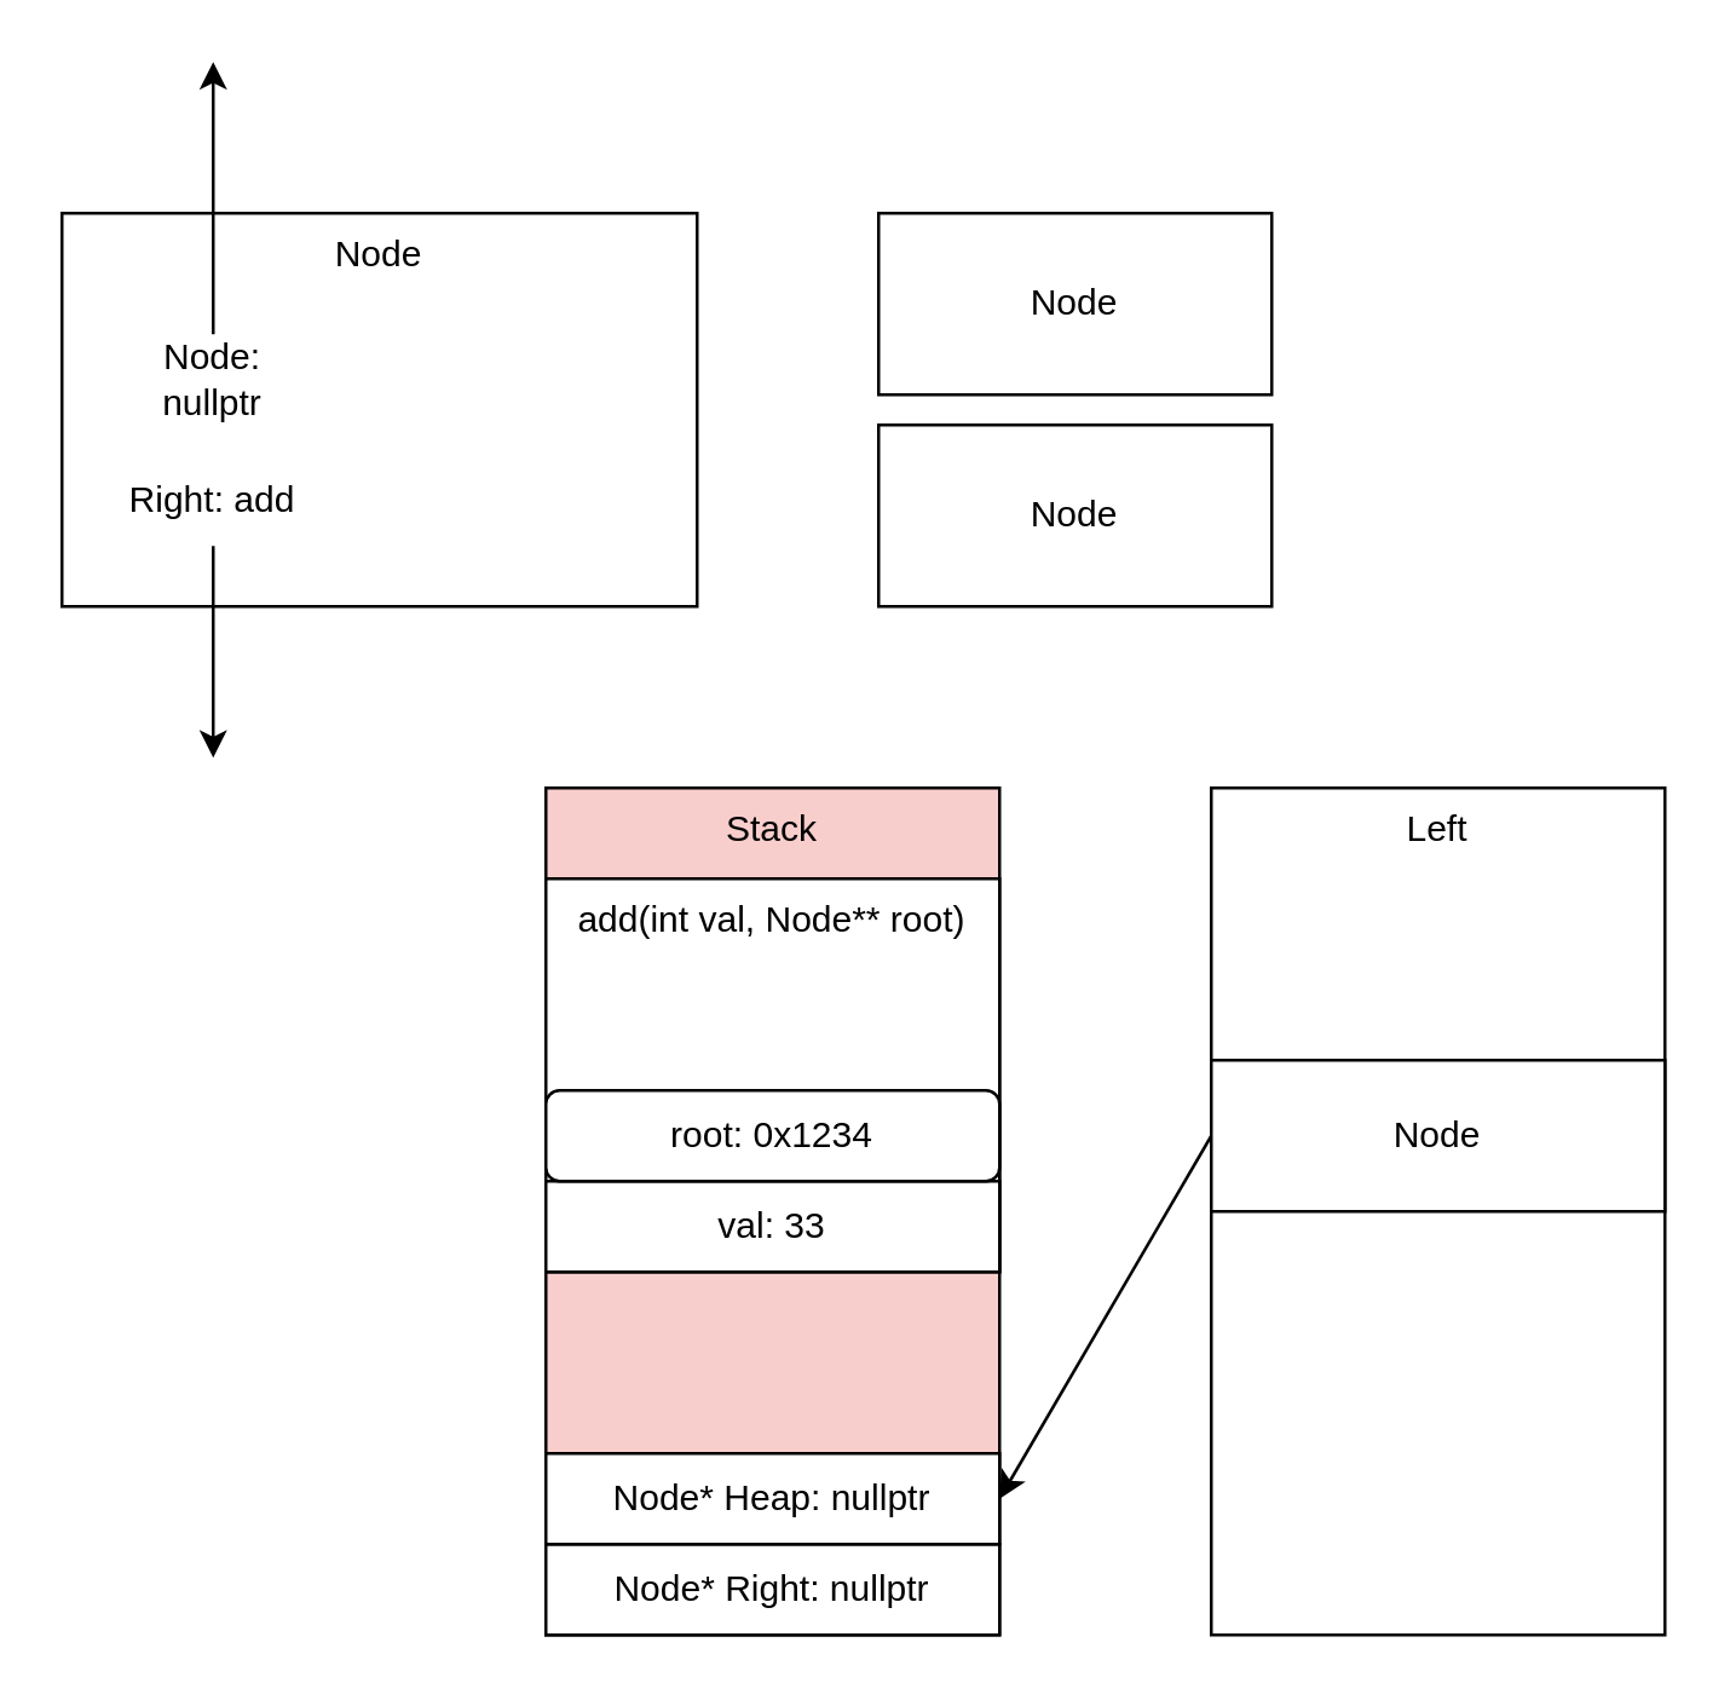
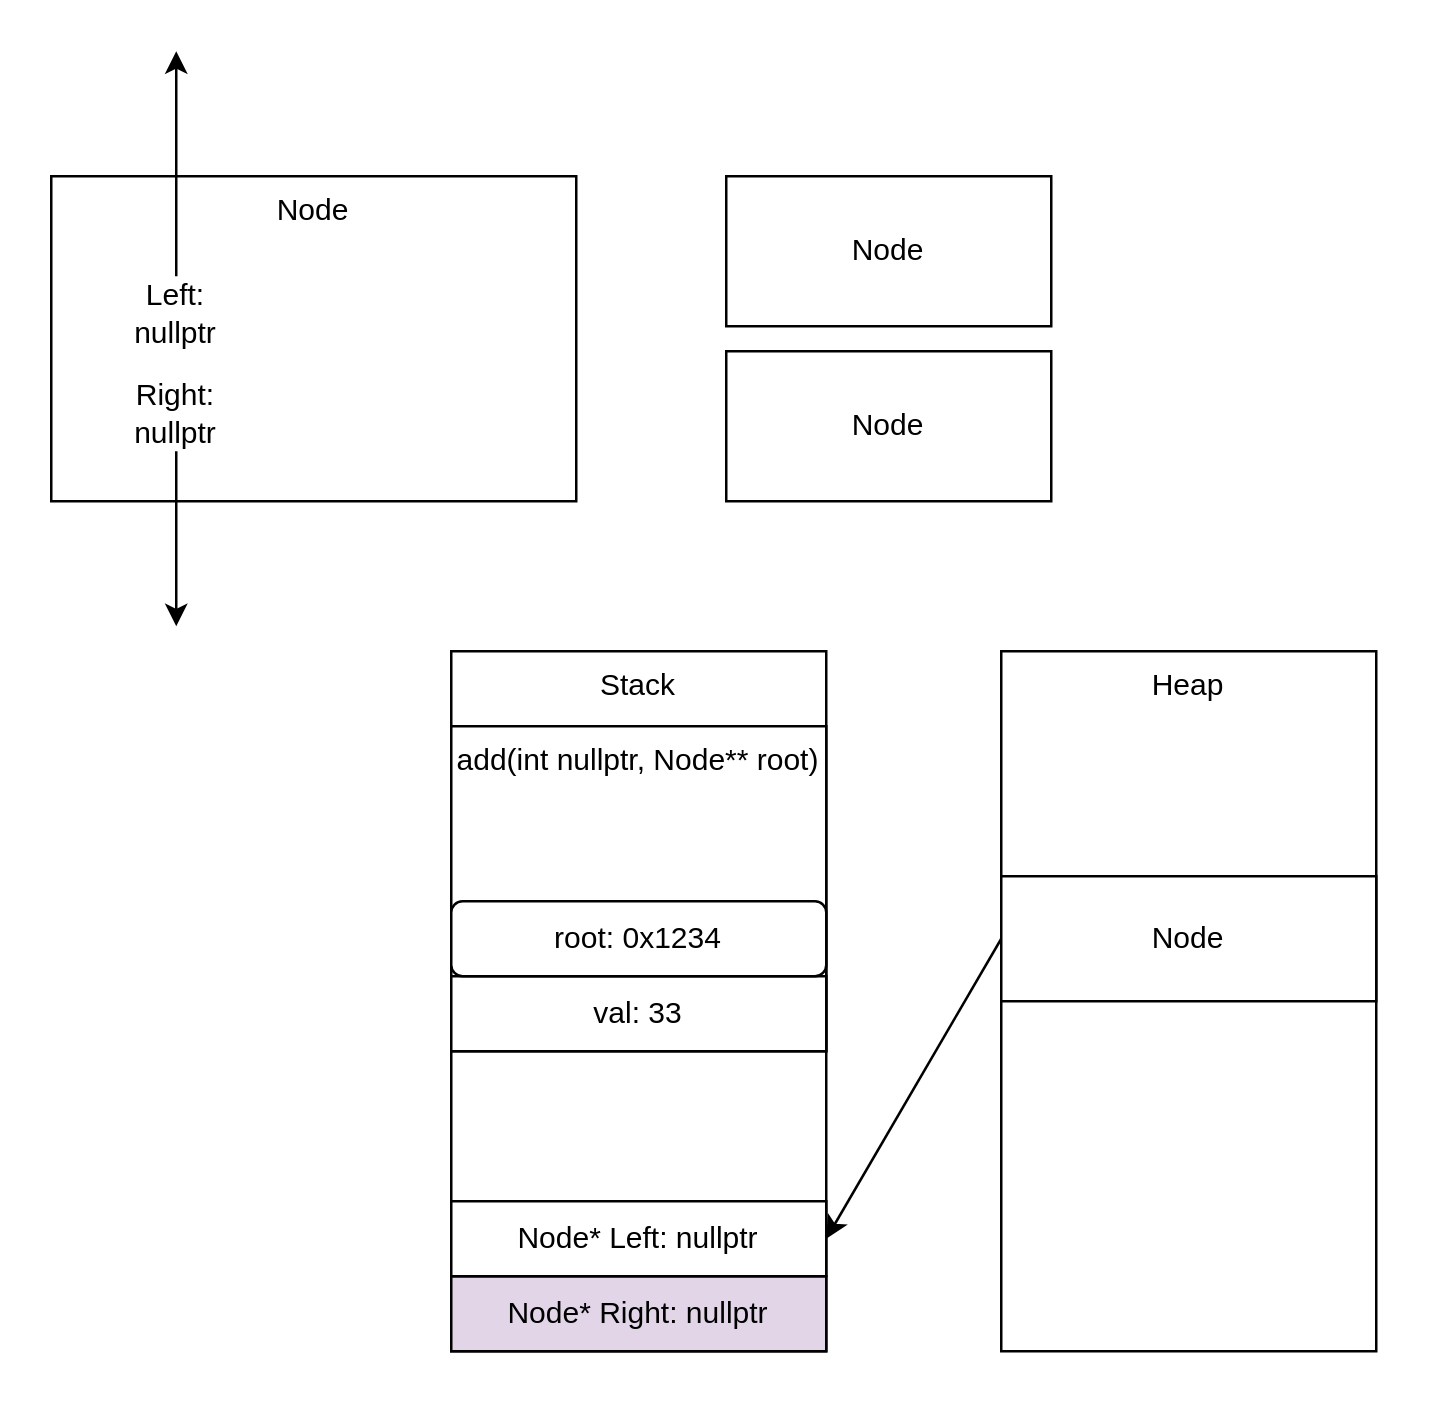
- <mxCell id="6" value="Node: nullptr" style="text;html=1;strokeColor=none;fillColor=none;align=center;verticalAlign=middle;whiteSpace=wrap;rounded=0;" vertex="1" parent="1"><mxGeometry x="40" y="110" width="60" height="30" as="geometry" /></mxCell>
+ <mxCell id="6" value="Left: nullptr" style="text;html=1;strokeColor=none;fillColor=none;align=center;verticalAlign=middle;whiteSpace=wrap;rounded=0;" vertex="1" parent="1"><mxGeometry x="40" y="110" width="60" height="30" as="geometry" /></mxCell>
- <mxCell id="8" value="Right: add" style="text;html=1;strokeColor=none;fillColor=none;align=center;verticalAlign=middle;whiteSpace=wrap;rounded=0;" vertex="1" parent="1"><mxGeometry x="40" y="150" width="60" height="30" as="geometry" /></mxCell>
+ <mxCell id="8" value="Right: nullptr" style="text;html=1;strokeColor=none;fillColor=none;align=center;verticalAlign=middle;whiteSpace=wrap;rounded=0;" vertex="1" parent="1"><mxGeometry x="40" y="150" width="60" height="30" as="geometry" /></mxCell>
- <mxCell id="9" value="Stack" style="whiteSpace=wrap;html=1;verticalAlign=top;fillColor=#f8cecc;" vertex="1" parent="1"><mxGeometry x="180" y="260" width="150" height="280" as="geometry" /></mxCell>
+ <mxCell id="9" value="Stack" style="whiteSpace=wrap;html=1;verticalAlign=top;" vertex="1" parent="1"><mxGeometry x="180" y="260" width="150" height="280" as="geometry" /></mxCell>
- <mxCell id="15" value="Left" style="whiteSpace=wrap;html=1;verticalAlign=top;" vertex="1" parent="1"><mxGeometry x="400" y="260" width="150" height="280" as="geometry" /></mxCell>
+ <mxCell id="15" value="Heap" style="whiteSpace=wrap;html=1;verticalAlign=top;" vertex="1" parent="1"><mxGeometry x="400" y="260" width="150" height="280" as="geometry" /></mxCell>
- <mxCell id="12" value="add(int val, Node** root)" style="rounded=0;whiteSpace=wrap;html=1;verticalAlign=top;" vertex="1" parent="1"><mxGeometry x="180" y="290" width="150" height="130" as="geometry" /></mxCell>
+ <mxCell id="12" value="add(int nullptr, Node** root)" style="rounded=0;whiteSpace=wrap;html=1;verticalAlign=top;" vertex="1" parent="1"><mxGeometry x="180" y="290" width="150" height="130" as="geometry" /></mxCell>
- <mxCell id="11" value="Node* Heap: nullptr" style="whiteSpace=wrap;html=1;" vertex="1" parent="1"><mxGeometry x="180" y="480" width="150" height="30" as="geometry" /></mxCell>
+ <mxCell id="11" value="Node* Left: nullptr" style="whiteSpace=wrap;html=1;" vertex="1" parent="1"><mxGeometry x="180" y="480" width="150" height="30" as="geometry" /></mxCell>
- <mxCell id="10" value="Node* Right: nullptr" style="whiteSpace=wrap;html=1;" vertex="1" parent="1"><mxGeometry x="180" y="510" width="150" height="30" as="geometry" /></mxCell>
+ <mxCell id="10" value="Node* Right: nullptr" style="whiteSpace=wrap;html=1;fillColor=#e1d5e7;" vertex="1" parent="1"><mxGeometry x="180" y="510" width="150" height="30" as="geometry" /></mxCell>
